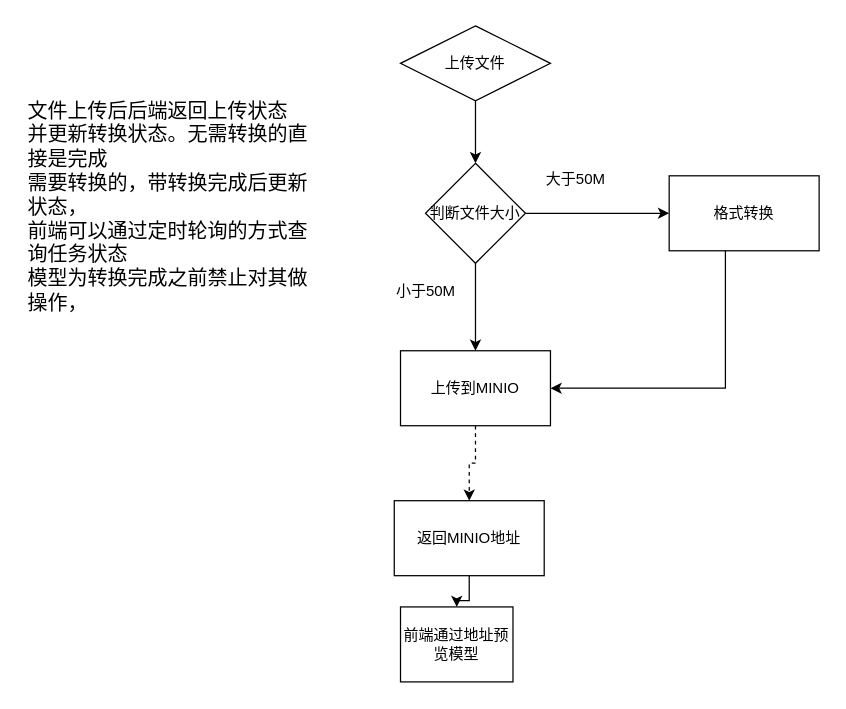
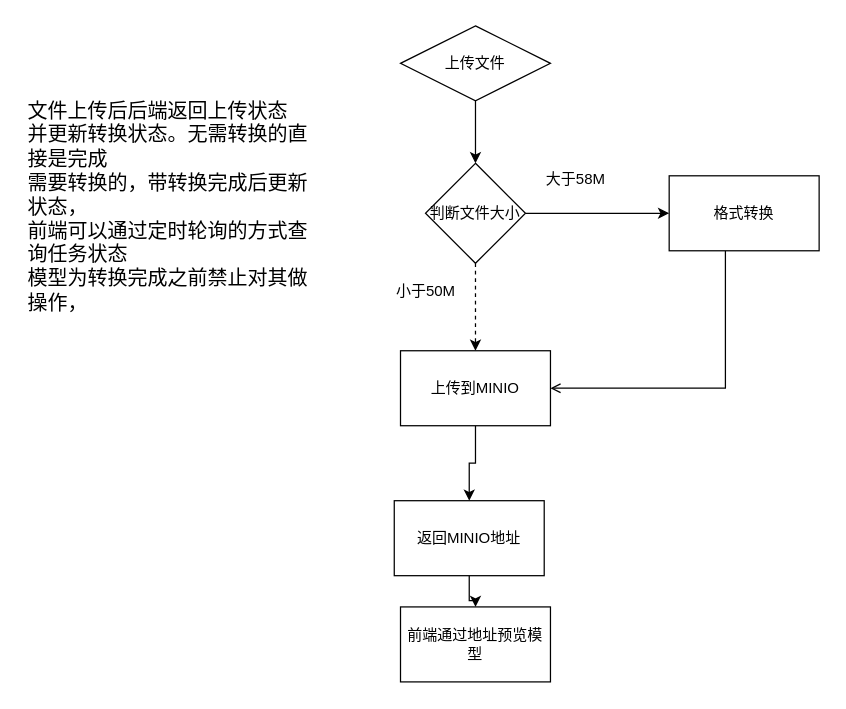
- <mxCell id="11" value="大于50M" style="text;html=1;align=center;verticalAlign=middle;resizable=0;points=[];autosize=1;strokeColor=none;fillColor=none;" vertex="1" parent="1"><mxGeometry x="425" y="128" width="70" height="30" as="geometry" /></mxCell>
+ <mxCell id="11" value="大于58M" style="text;html=1;align=center;verticalAlign=middle;resizable=0;points=[];autosize=1;strokeColor=none;fillColor=none;" vertex="1" parent="1"><mxGeometry x="425" y="128" width="70" height="30" as="geometry" /></mxCell>
- <mxCell id="5" value="" style="edgeStyle=orthogonalEdgeStyle;rounded=0;orthogonalLoop=1;jettySize=auto;html=1;" edge="1" parent="1" source="6" target="10"><mxGeometry relative="1" as="geometry" /></mxCell>
+ <mxCell id="5" value="" style="edgeStyle=orthogonalEdgeStyle;rounded=0;orthogonalLoop=1;jettySize=auto;html=1;dashed=1;" edge="1" parent="1" source="6" target="10"><mxGeometry relative="1" as="geometry" /></mxCell>
- <mxCell id="7" style="edgeStyle=orthogonalEdgeStyle;rounded=0;orthogonalLoop=1;jettySize=auto;html=1;entryX=1;entryY=0.5;entryDx=0;entryDy=0;" edge="1" parent="1" source="8" target="10"><mxGeometry relative="1" as="geometry"><Array as="points"><mxPoint x="580" y="310" /></Array></mxGeometry></mxCell>
+ <mxCell id="7" style="edgeStyle=orthogonalEdgeStyle;rounded=0;orthogonalLoop=1;jettySize=auto;html=1;entryX=1;entryY=0.5;entryDx=0;entryDy=0;endArrow=open;" edge="1" parent="1" source="8" target="10"><mxGeometry relative="1" as="geometry"><Array as="points"><mxPoint x="580" y="310" /></Array></mxGeometry></mxCell>
- <mxCell id="9" value="" style="edgeStyle=orthogonalEdgeStyle;rounded=0;orthogonalLoop=1;jettySize=auto;html=1;dashed=1;" edge="1" parent="1" source="10" target="14"><mxGeometry relative="1" as="geometry" /></mxCell>
+ <mxCell id="9" value="" style="edgeStyle=orthogonalEdgeStyle;rounded=0;orthogonalLoop=1;jettySize=auto;html=1;" edge="1" parent="1" source="10" target="14"><mxGeometry relative="1" as="geometry" /></mxCell>
- <mxCell id="15" value="前端通过地址预览模型" style="rounded=0;whiteSpace=wrap;html=1;" vertex="1" parent="1"><mxGeometry x="320" y="485" width="90" height="60" as="geometry" /></mxCell>
+ <mxCell id="15" value="前端通过地址预览模型" style="rounded=0;whiteSpace=wrap;html=1;" vertex="1" parent="1"><mxGeometry x="320" y="485" width="120" height="60" as="geometry" /></mxCell>
